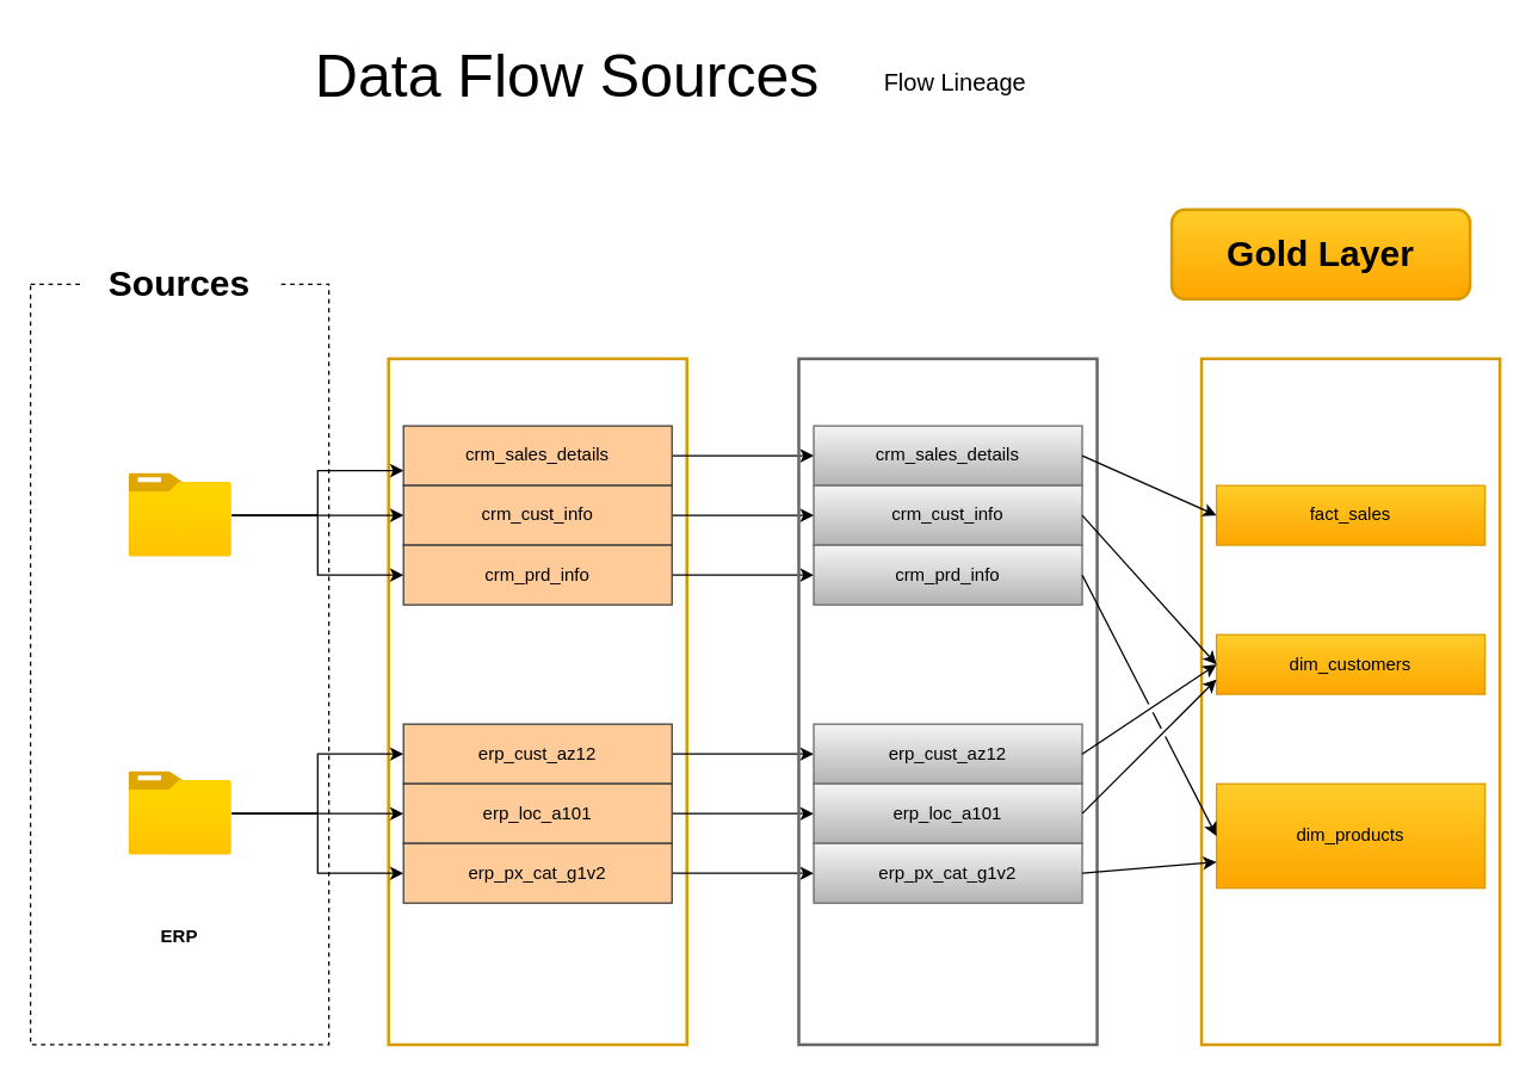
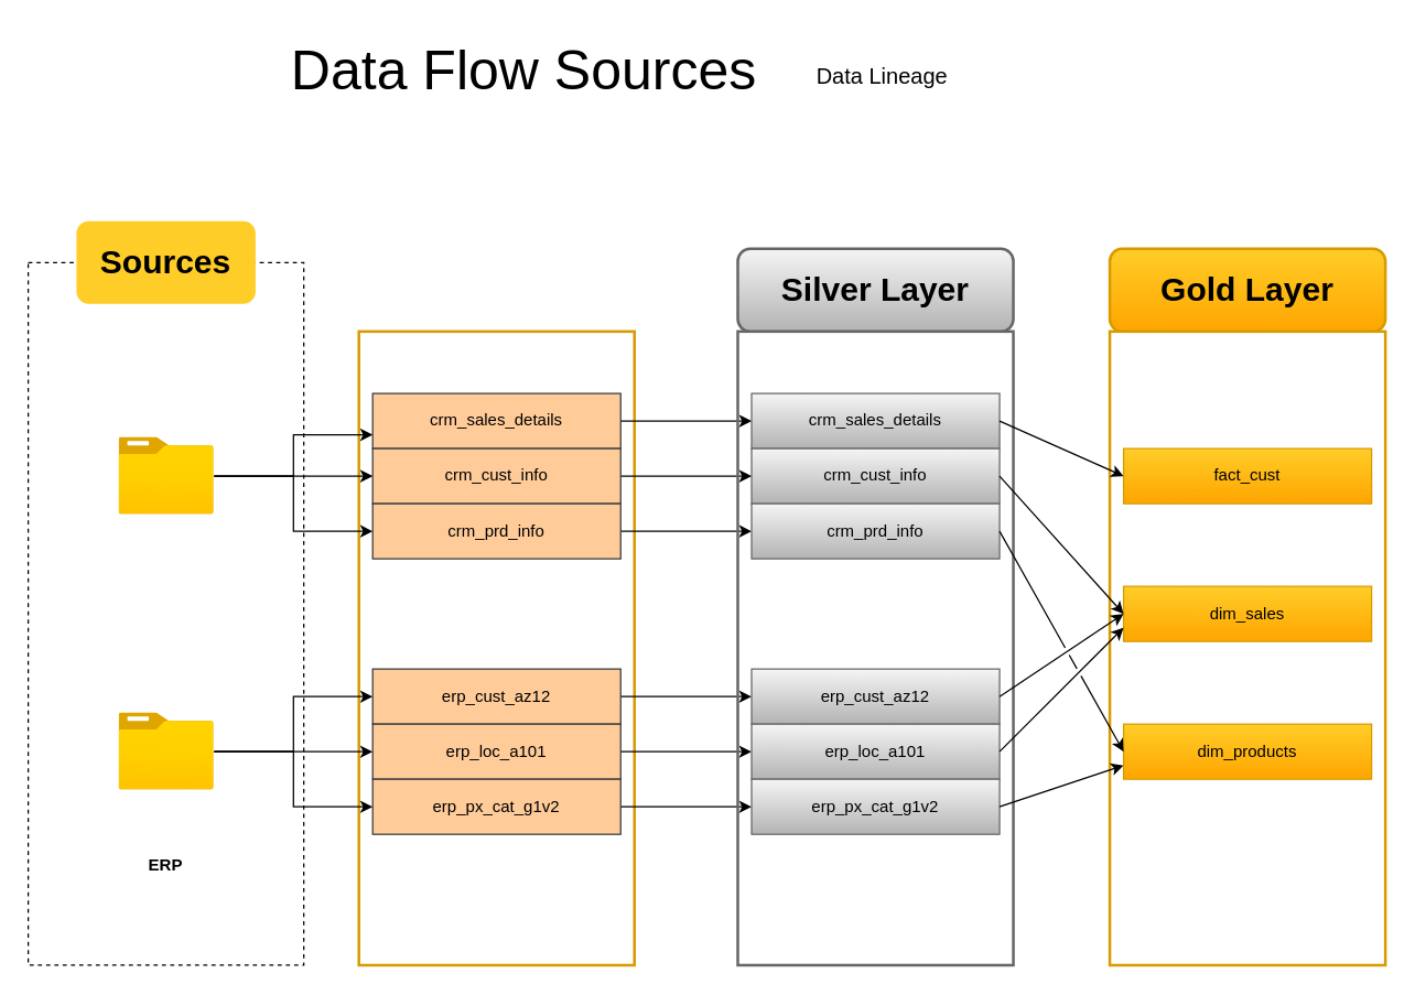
- <mxCell id="46" value="&lt;font style=&quot;font-size: 16px;&quot;&gt;Flow Lineage&lt;/font&gt;" style="text;html=1;align=center;verticalAlign=middle;whiteSpace=wrap;rounded=0;" vertex="1" parent="1"><mxGeometry x="565" y="40" width="150" height="30" as="geometry" /></mxCell>
+ <mxCell id="46" value="&lt;font style=&quot;font-size: 16px;&quot;&gt;Data Lineage&lt;/font&gt;" style="text;html=1;align=center;verticalAlign=middle;whiteSpace=wrap;rounded=0;" vertex="1" parent="1"><mxGeometry x="565" y="40" width="150" height="30" as="geometry" /></mxCell>
- <mxCell id="36" value="&lt;font style=&quot;font-size: 24px;&quot;&gt;&lt;b&gt;Gold Layer&lt;/b&gt;&lt;/font&gt;" style="rounded=1;whiteSpace=wrap;html=1;fillColor=#ffcd28;gradientColor=#ffa500;strokeColor=#d79b00;strokeWidth=2;" parent="1" vertex="1"><mxGeometry x="785" y="140" width="200" height="60" as="geometry" /></mxCell>
+ <mxCell id="36" value="&lt;font style=&quot;font-size: 24px;&quot;&gt;&lt;b&gt;Gold Layer&lt;/b&gt;&lt;/font&gt;" style="rounded=1;whiteSpace=wrap;html=1;fillColor=#ffcd28;gradientColor=#ffa500;strokeColor=#d79b00;strokeWidth=2;" parent="1" vertex="1"><mxGeometry x="805" y="180" width="200" height="60" as="geometry" /></mxCell>
- <mxCell id="4" value="&lt;font style=&quot;font-size: 24px;&quot;&gt;Sources&lt;/font&gt;" style="rounded=1;whiteSpace=wrap;html=1;strokeColor=none;fontStyle=1" parent="1" vertex="1"><mxGeometry x="55" y="160" width="130" height="60" as="geometry" /></mxCell>
+ <mxCell id="4" value="&lt;font style=&quot;font-size: 24px;&quot;&gt;Sources&lt;/font&gt;" style="rounded=1;whiteSpace=wrap;html=1;strokeColor=none;fontStyle=1;fillColor=#ffcd28;" parent="1" vertex="1"><mxGeometry x="55" y="160" width="130" height="60" as="geometry" /></mxCell>
+ <mxCell id="28" value="&lt;font style=&quot;font-size: 24px;&quot;&gt;&lt;b&gt;Silver Layer&lt;/b&gt;&lt;/font&gt;" style="rounded=1;whiteSpace=wrap;html=1;fillColor=#f5f5f5;gradientColor=#b3b3b3;strokeColor=#666666;strokeWidth=2;" parent="1" vertex="1"><mxGeometry x="535" y="180" width="200" height="60" as="geometry" /></mxCell>
- <mxCell id="37" value="fact_sales" style="text;html=1;align=center;verticalAlign=middle;whiteSpace=wrap;rounded=0;strokeColor=#d79b00;fillColor=#ffcd28;gradientColor=#ffa500;" parent="1" vertex="1"><mxGeometry x="815" y="325" width="180" height="40" as="geometry" /></mxCell>
+ <mxCell id="37" value="fact_cust" style="text;html=1;align=center;verticalAlign=middle;whiteSpace=wrap;rounded=0;strokeColor=#d79b00;fillColor=#ffcd28;gradientColor=#ffa500;" parent="1" vertex="1"><mxGeometry x="815" y="325" width="180" height="40" as="geometry" /></mxCell>
- <mxCell id="38" value="dim_customers" style="text;html=1;align=center;verticalAlign=middle;whiteSpace=wrap;rounded=0;strokeColor=#d79b00;fillColor=#ffcd28;gradientColor=#ffa500;" parent="1" vertex="1"><mxGeometry x="815" y="425" width="180" height="40" as="geometry" /></mxCell>
+ <mxCell id="38" value="dim_sales" style="text;html=1;align=center;verticalAlign=middle;whiteSpace=wrap;rounded=0;strokeColor=#d79b00;fillColor=#ffcd28;gradientColor=#ffa500;" parent="1" vertex="1"><mxGeometry x="815" y="425" width="180" height="40" as="geometry" /></mxCell>
- <mxCell id="39" value="dim_products" style="text;html=1;align=center;verticalAlign=middle;whiteSpace=wrap;rounded=0;strokeColor=#d79b00;fillColor=#ffcd28;gradientColor=#ffa500;" parent="1" vertex="1"><mxGeometry x="815" y="525" width="180" height="70" as="geometry" /></mxCell>
+ <mxCell id="39" value="dim_products" style="text;html=1;align=center;verticalAlign=middle;whiteSpace=wrap;rounded=0;strokeColor=#d79b00;fillColor=#ffcd28;gradientColor=#ffa500;" parent="1" vertex="1"><mxGeometry x="815" y="525" width="180" height="40" as="geometry" /></mxCell>
